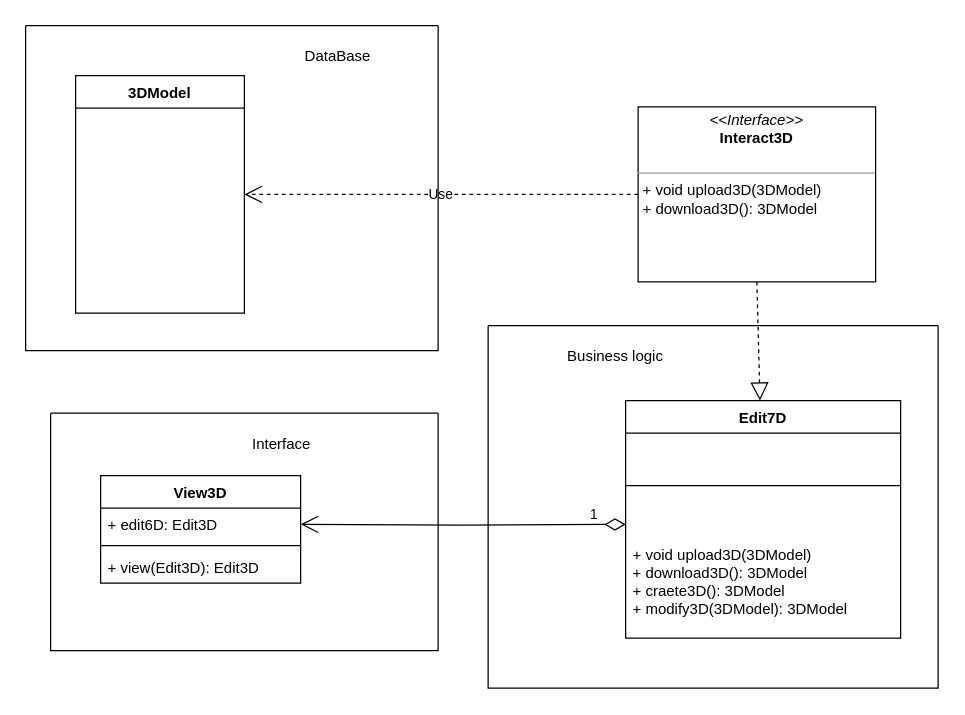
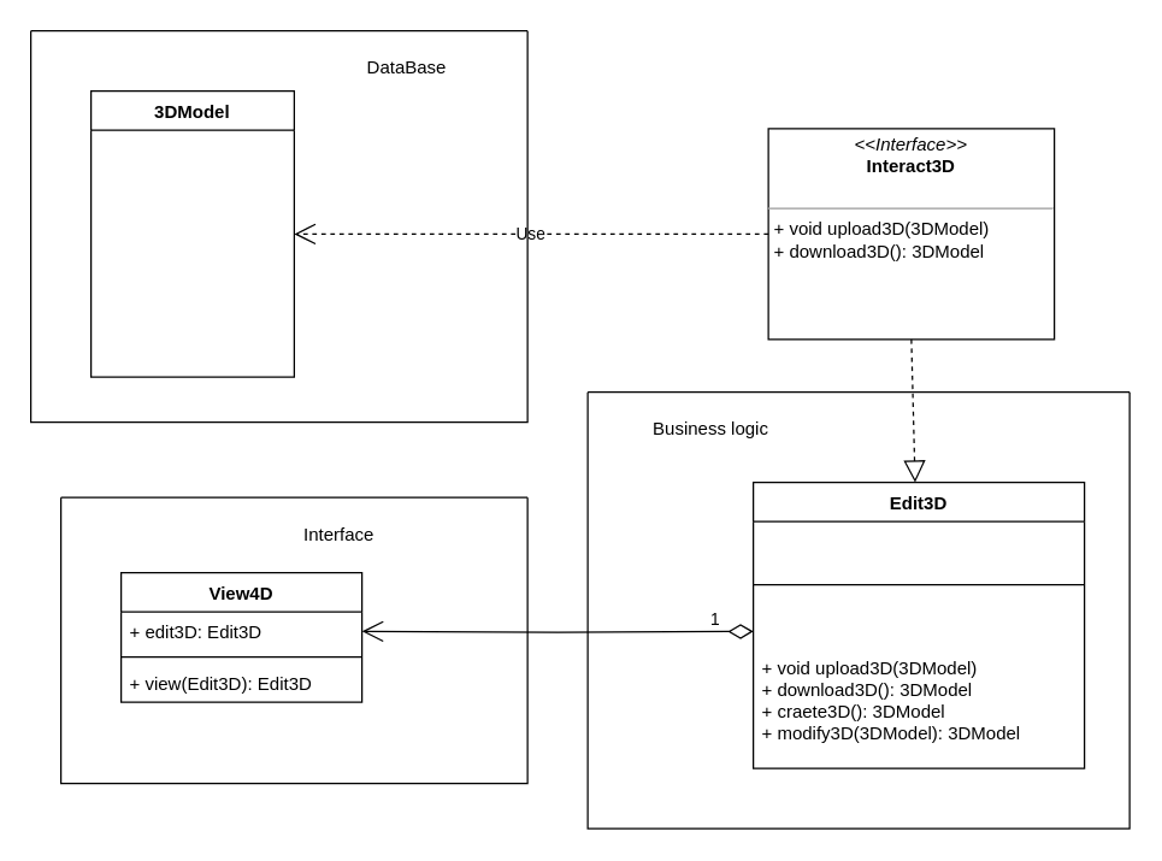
- <mxCell id="17" value="Business logic" style="text;html=1;strokeColor=none;fillColor=none;align=center;verticalAlign=middle;whiteSpace=wrap;rounded=0;" vertex="1" parent="16"><mxGeometry x="44" y="10" width="116" height="30" as="geometry" /></mxCell>
+ <mxCell id="17" value="Business logic" style="text;html=1;strokeColor=none;fillColor=none;align=center;verticalAlign=middle;whiteSpace=wrap;rounded=0;" vertex="1" parent="16"><mxGeometry x="24" y="10" width="116" height="30" as="geometry" /></mxCell>
- <mxCell id="4" value="Edit7D" style="swimlane;fontStyle=1;align=center;verticalAlign=top;childLayout=stackLayout;horizontal=1;startSize=26;horizontalStack=0;resizeParent=1;resizeParentMax=0;resizeLast=0;collapsible=1;marginBottom=0;whiteSpace=wrap;html=1;" vertex="1" parent="1"><mxGeometry x="500" y="320" width="220" height="190" as="geometry" /></mxCell>
+ <mxCell id="4" value="Edit3D" style="swimlane;fontStyle=1;align=center;verticalAlign=top;childLayout=stackLayout;horizontal=1;startSize=26;horizontalStack=0;resizeParent=1;resizeParentMax=0;resizeLast=0;collapsible=1;marginBottom=0;whiteSpace=wrap;html=1;" vertex="1" parent="1"><mxGeometry x="500" y="320" width="220" height="190" as="geometry" /></mxCell>
- <mxCell id="7" value="View3D" style="swimlane;fontStyle=1;align=center;verticalAlign=top;childLayout=stackLayout;horizontal=1;startSize=26;horizontalStack=0;resizeParent=1;resizeParentMax=0;resizeLast=0;collapsible=1;marginBottom=0;whiteSpace=wrap;html=1;" vertex="1" parent="1"><mxGeometry x="80" y="380" width="160" height="86" as="geometry" /></mxCell>
+ <mxCell id="7" value="View4D" style="swimlane;fontStyle=1;align=center;verticalAlign=top;childLayout=stackLayout;horizontal=1;startSize=26;horizontalStack=0;resizeParent=1;resizeParentMax=0;resizeLast=0;collapsible=1;marginBottom=0;whiteSpace=wrap;html=1;" vertex="1" parent="1"><mxGeometry x="80" y="380" width="160" height="86" as="geometry" /></mxCell>
- <mxCell id="8" value="+ edit6D: Edit3D" style="text;strokeColor=none;fillColor=none;align=left;verticalAlign=top;spacingLeft=4;spacingRight=4;overflow=hidden;rotatable=0;points=[[0,0.5],[1,0.5]];portConstraint=eastwest;whiteSpace=wrap;html=1;" vertex="1" parent="7"><mxGeometry y="26" width="160" height="26" as="geometry" /></mxCell>
+ <mxCell id="8" value="+ edit3D: Edit3D" style="text;strokeColor=none;fillColor=none;align=left;verticalAlign=top;spacingLeft=4;spacingRight=4;overflow=hidden;rotatable=0;points=[[0,0.5],[1,0.5]];portConstraint=eastwest;whiteSpace=wrap;html=1;" vertex="1" parent="7"><mxGeometry y="26" width="160" height="26" as="geometry" /></mxCell>
